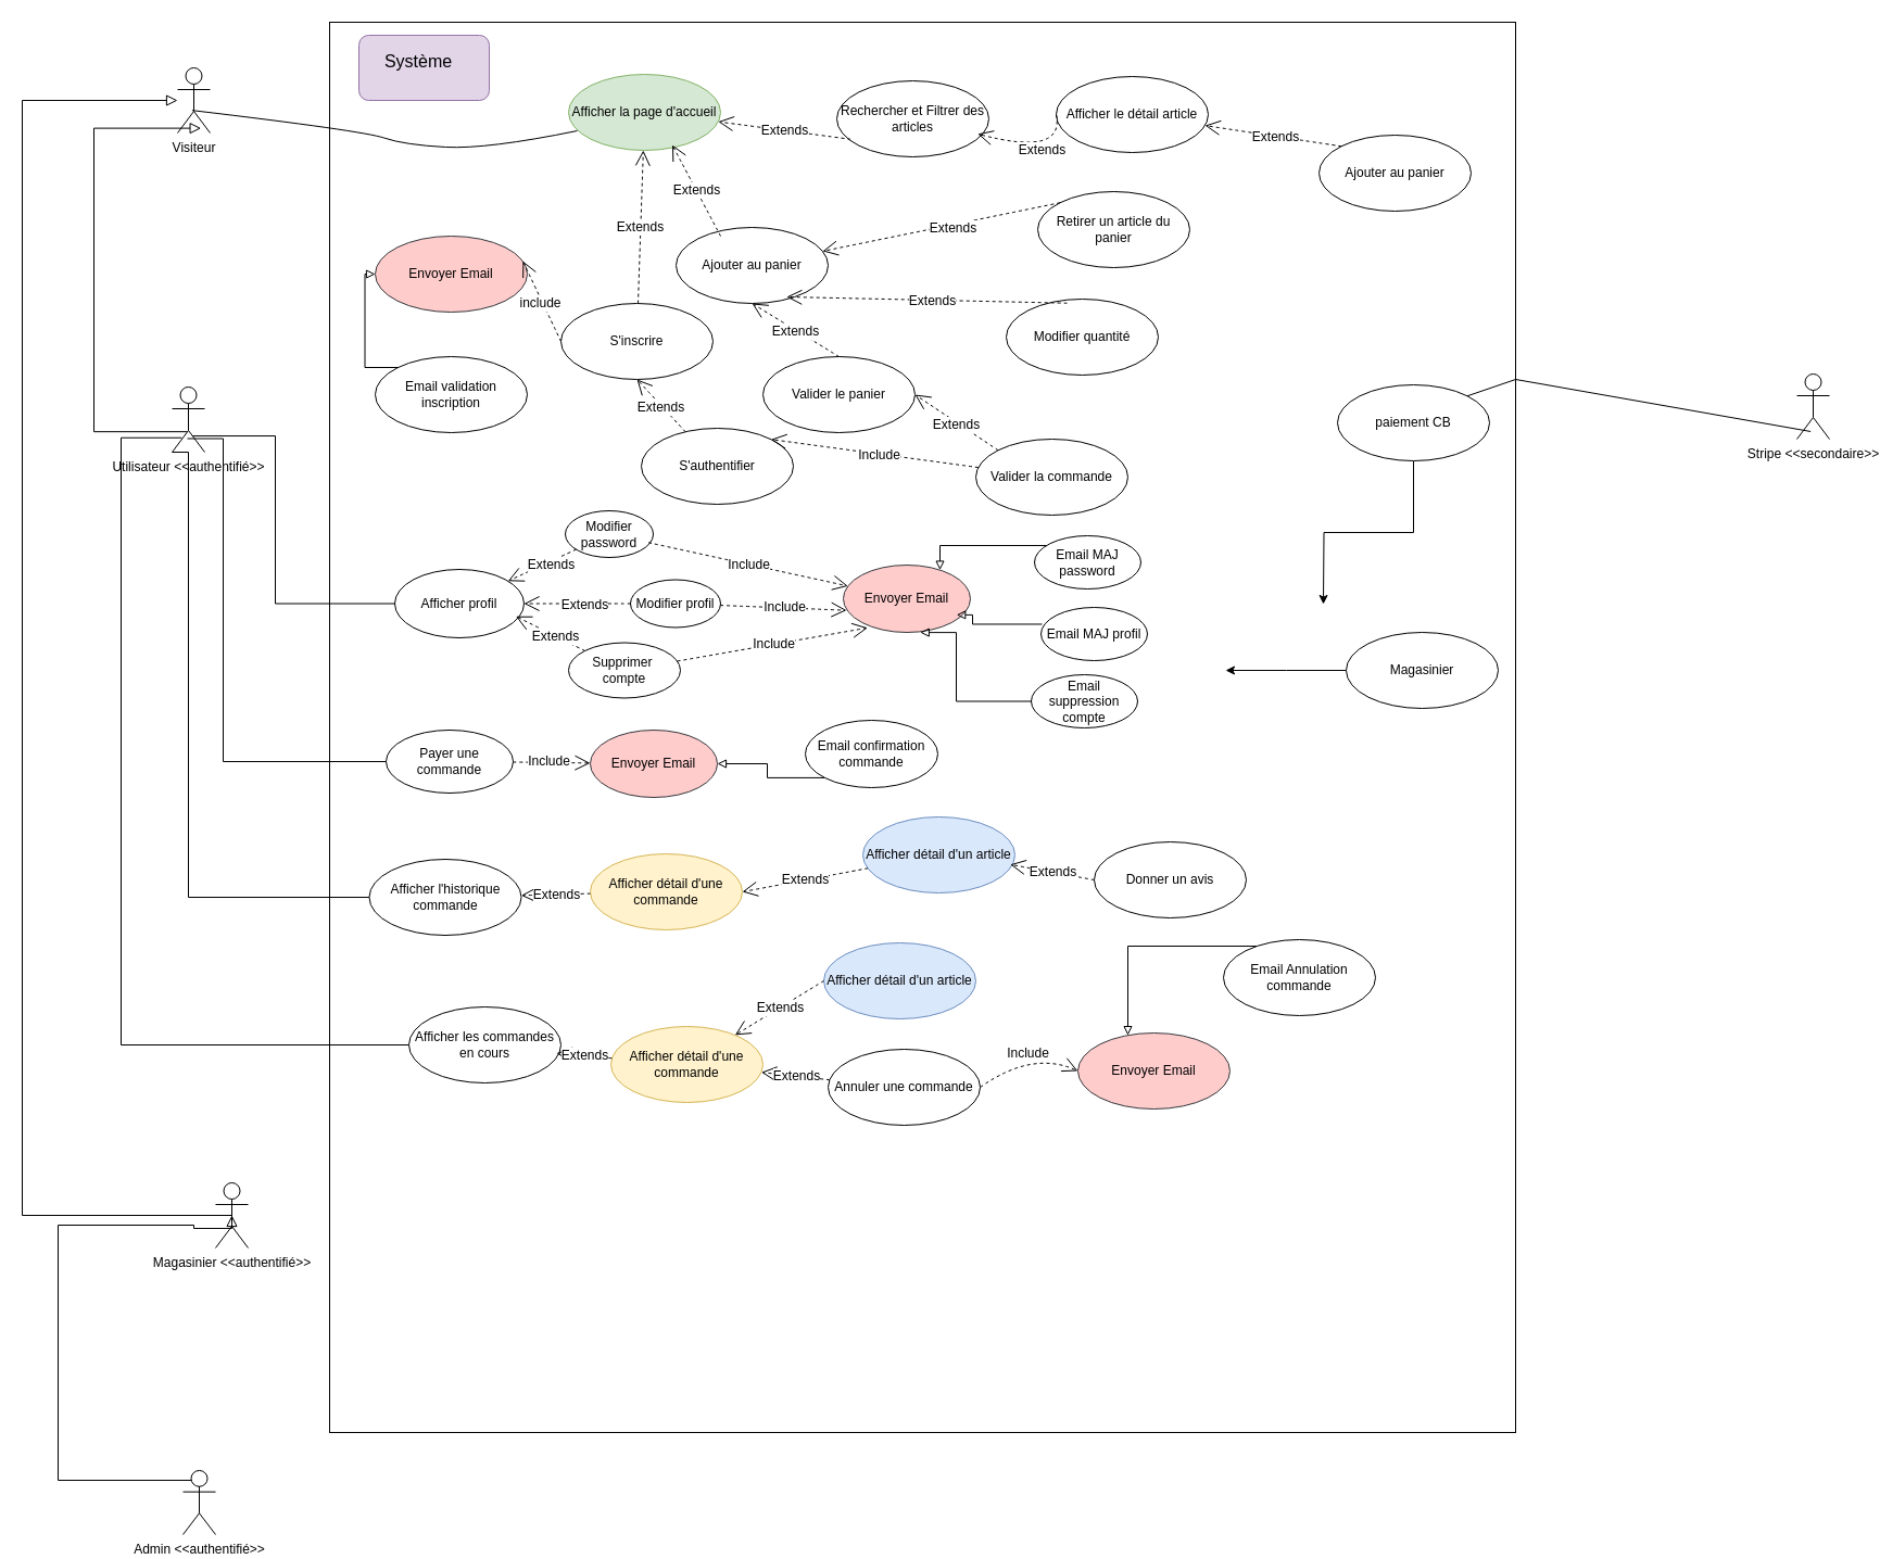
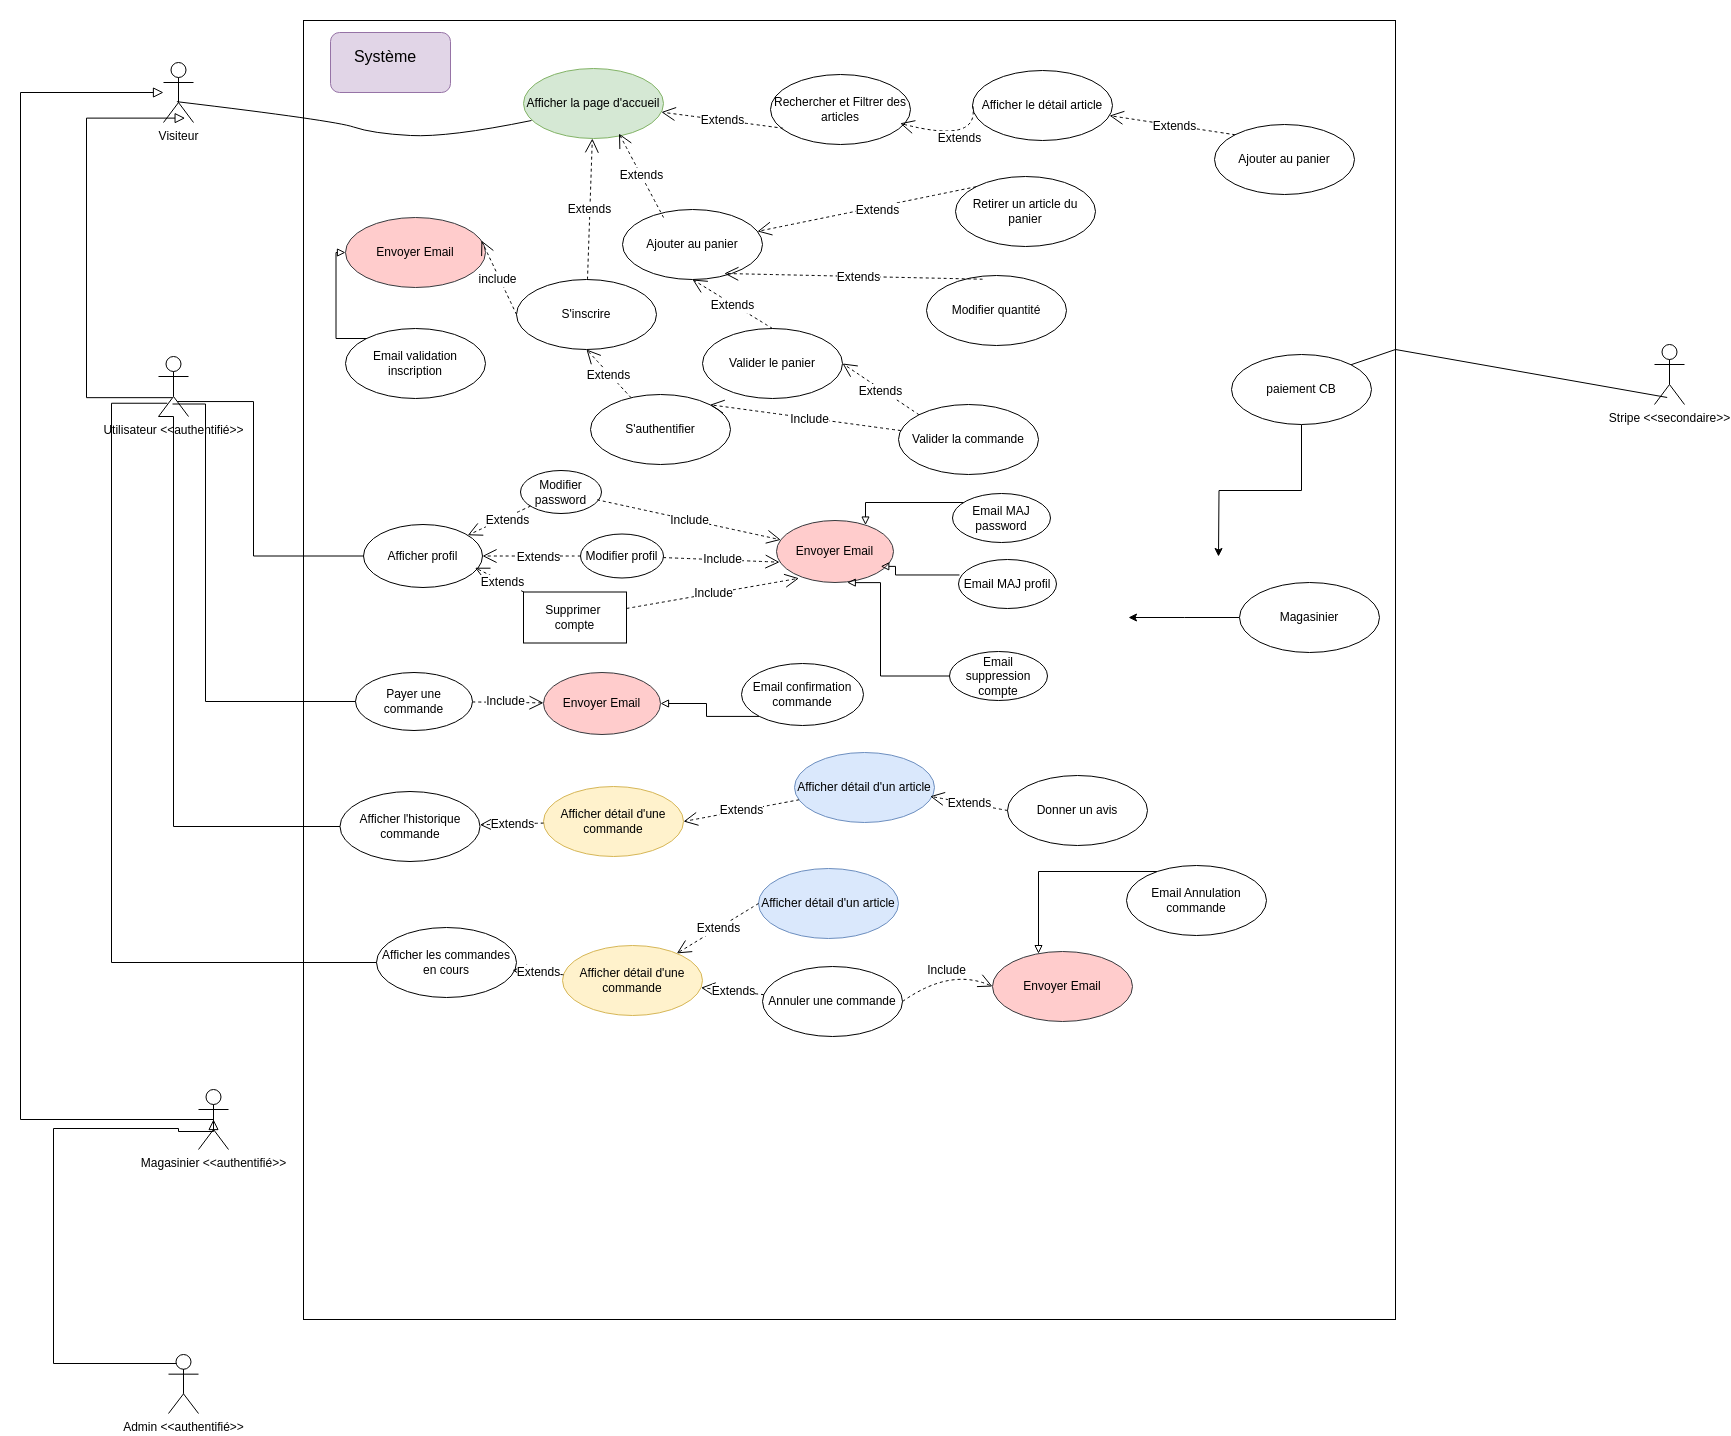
- <mxCell id="77" value="Supprimer&amp;nbsp; compte" style="ellipse;whiteSpace=wrap;html=1;" vertex="1" parent="1"><mxGeometry x="523" y="591.5" width="103" height="51" as="geometry" /></mxCell>
+ <mxCell id="77" value="Supprimer&amp;nbsp; compte" style="whiteSpace=wrap;html=1;rounded=0;" vertex="1" parent="1"><mxGeometry x="523" y="591.5" width="103" height="51" as="geometry" /></mxCell>
- <mxCell id="85" value="Email suppression compte" style="ellipse;whiteSpace=wrap;html=1;" vertex="1" parent="1"><mxGeometry x="949" y="621" width="98" height="49" as="geometry" /></mxCell>
+ <mxCell id="85" value="Email suppression compte" style="ellipse;whiteSpace=wrap;html=1;" vertex="1" parent="1"><mxGeometry x="949" y="651" width="98" height="49" as="geometry" /></mxCell>
